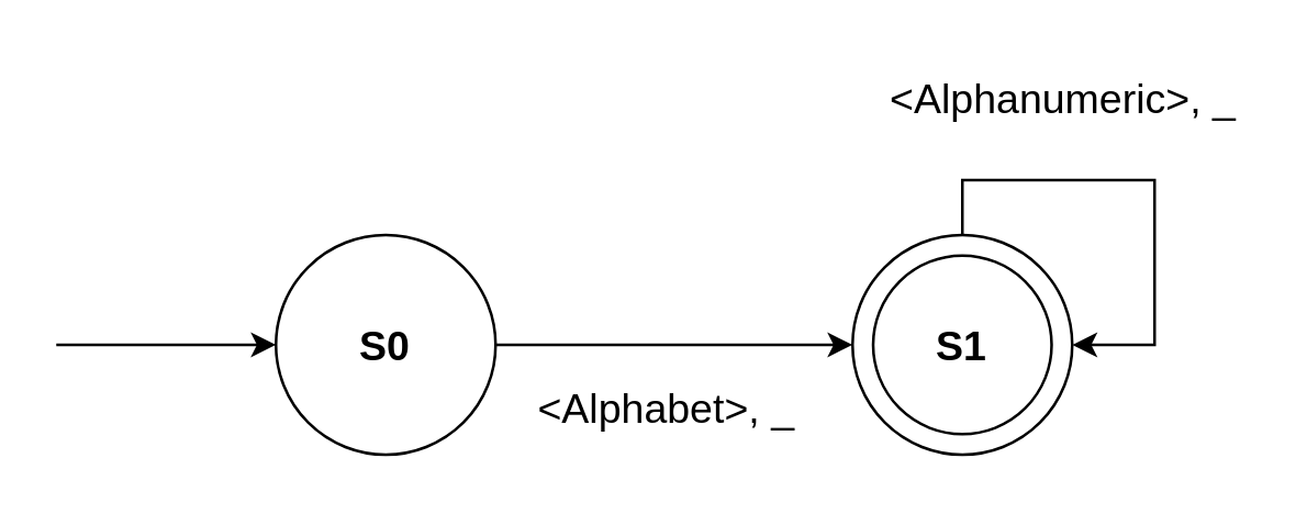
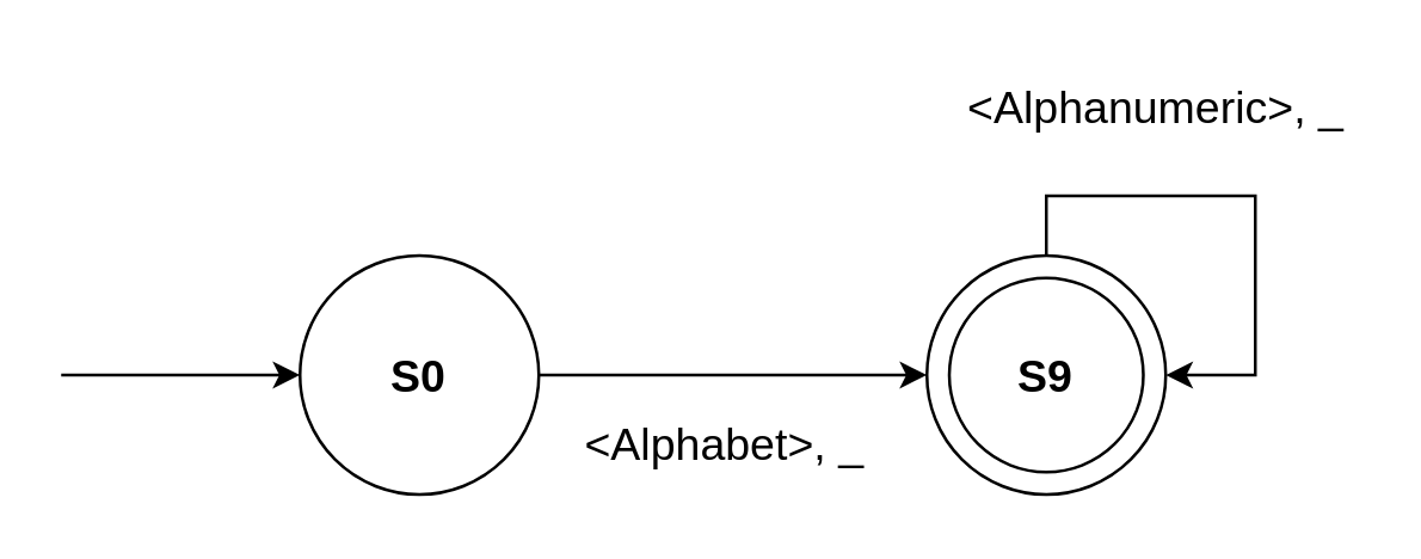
- <mxCell id="9" value="&lt;b&gt;&lt;font style=&quot;font-size: 15px;&quot;&gt;S1&lt;/font&gt;&lt;/b&gt;" style="text;html=1;strokeColor=none;fillColor=none;align=center;verticalAlign=middle;whiteSpace=wrap;rounded=0;" vertex="1" parent="1"><mxGeometry x="320" y="110" width="60" height="30" as="geometry" /></mxCell>
+ <mxCell id="9" value="&lt;b&gt;&lt;font style=&quot;font-size: 15px;&quot;&gt;S9&lt;/font&gt;&lt;/b&gt;" style="text;html=1;strokeColor=none;fillColor=none;align=center;verticalAlign=middle;whiteSpace=wrap;rounded=0;" vertex="1" parent="1"><mxGeometry x="320" y="110" width="60" height="30" as="geometry" /></mxCell>
